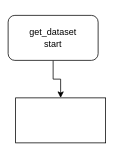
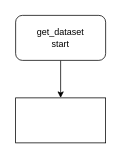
- <mxCell id="3" value="get_dataset&lt;br&gt;start" style="rounded=1;whiteSpace=wrap;html=1;" vertex="1" parent="1"><mxGeometry x="10" y="20" width="120" height="60" as="geometry" /></mxCell>
+ <mxCell id="3" value="get_dataset&lt;br&gt;start" style="rounded=1;whiteSpace=wrap;html=1;" vertex="1" parent="1"><mxGeometry x="20" y="20" width="120" height="60" as="geometry" /></mxCell>
